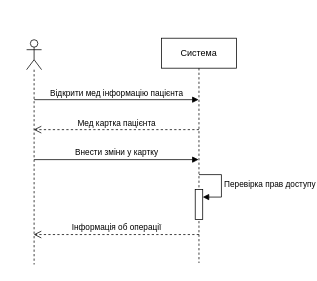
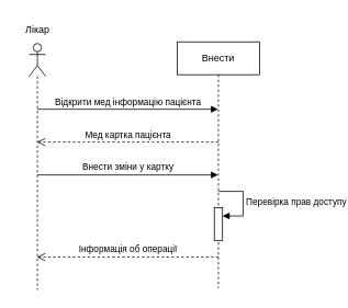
+ <mxCell id="6" value="Лікар" style="text;html=1;align=center;verticalAlign=middle;resizable=0;points=[];autosize=1;strokeColor=none;fillColor=none;" vertex="1" parent="1"><mxGeometry x="20" y="20" width="50" height="30" as="geometry" /></mxCell>
- <mxCell id="3" value="Система" style="shape=umlLifeline;perimeter=lifelinePerimeter;whiteSpace=wrap;html=1;container=1;dropTarget=0;collapsible=0;recursiveResize=0;outlineConnect=0;portConstraint=eastwest;newEdgeStyle={&quot;curved&quot;:0,&quot;rounded&quot;:0};" vertex="1" parent="1"><mxGeometry x="215" y="50" width="100" height="300" as="geometry" /></mxCell>
+ <mxCell id="3" value="Внести" style="shape=umlLifeline;perimeter=lifelinePerimeter;whiteSpace=wrap;html=1;container=1;dropTarget=0;collapsible=0;recursiveResize=0;outlineConnect=0;portConstraint=eastwest;newEdgeStyle={&quot;curved&quot;:0,&quot;rounded&quot;:0};" vertex="1" parent="1"><mxGeometry x="215" y="50" width="100" height="300" as="geometry" /></mxCell>
